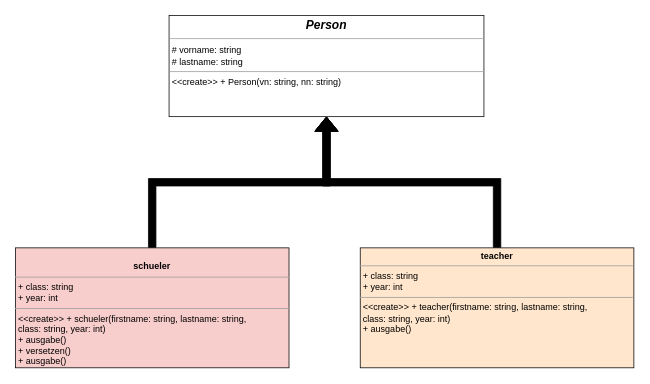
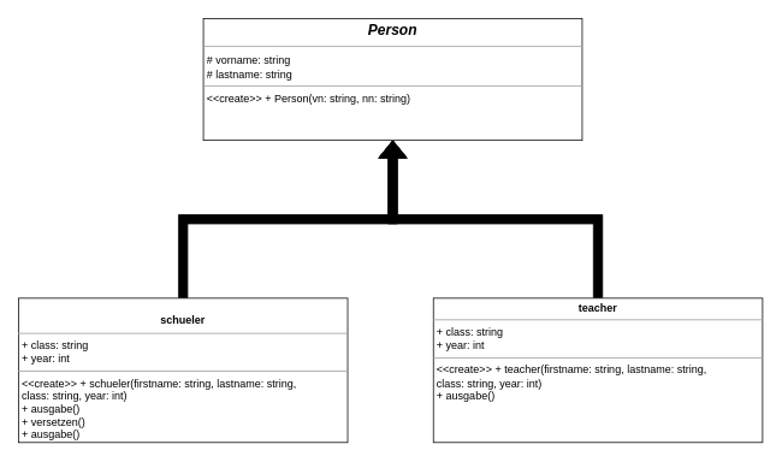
- <mxCell id="6" value="&lt;p style=&quot;margin:0px;margin-top:4px;text-align:center;&quot;&gt;&lt;br&gt;&lt;b&gt;schueler&lt;/b&gt;&lt;/p&gt;&lt;hr size=&quot;1&quot;&gt;&lt;p style=&quot;margin:0px;margin-left:4px;&quot;&gt;+ class: string&lt;br&gt;+ year: int&lt;/p&gt;&lt;hr size=&quot;1&quot;&gt;&lt;p style=&quot;margin:0px;margin-left:4px;&quot;&gt;&amp;lt;&amp;lt;create&amp;gt;&amp;gt; + schueler(firstname: string, lastname: string,&lt;br&gt;class: string, year: int)&lt;/p&gt;&lt;p style=&quot;margin:0px;margin-left:4px;&quot;&gt;+ ausgabe()&lt;/p&gt;&lt;p style=&quot;margin:0px;margin-left:4px;&quot;&gt;+ versetzen()&lt;/p&gt;&lt;p style=&quot;margin:0px;margin-left:4px;&quot;&gt;+ ausgabe()&lt;/p&gt;" style="verticalAlign=top;align=left;overflow=fill;fontSize=12;fontFamily=Helvetica;html=1;rounded=0;shadow=0;comic=0;labelBackgroundColor=none;strokeWidth=1;fillColor=#f8cecc;" vertex="1" parent="1"><mxGeometry x="20" y="330" width="365" height="160" as="geometry" /></mxCell>
+ <mxCell id="6" value="&lt;p style=&quot;margin:0px;margin-top:4px;text-align:center;&quot;&gt;&lt;br&gt;&lt;b&gt;schueler&lt;/b&gt;&lt;/p&gt;&lt;hr size=&quot;1&quot;&gt;&lt;p style=&quot;margin:0px;margin-left:4px;&quot;&gt;+ class: string&lt;br&gt;+ year: int&lt;/p&gt;&lt;hr size=&quot;1&quot;&gt;&lt;p style=&quot;margin:0px;margin-left:4px;&quot;&gt;&amp;lt;&amp;lt;create&amp;gt;&amp;gt; + schueler(firstname: string, lastname: string,&lt;br&gt;class: string, year: int)&lt;/p&gt;&lt;p style=&quot;margin:0px;margin-left:4px;&quot;&gt;+ ausgabe()&lt;/p&gt;&lt;p style=&quot;margin:0px;margin-left:4px;&quot;&gt;+ versetzen()&lt;/p&gt;&lt;p style=&quot;margin:0px;margin-left:4px;&quot;&gt;+ ausgabe()&lt;/p&gt;" style="verticalAlign=top;align=left;overflow=fill;fontSize=12;fontFamily=Helvetica;html=1;rounded=0;shadow=0;comic=0;labelBackgroundColor=none;strokeWidth=1" vertex="1" parent="1"><mxGeometry x="20" y="330" width="365" height="160" as="geometry" /></mxCell>
- <mxCell id="4" value="&lt;p style=&quot;margin:0px;margin-top:4px;text-align:center;&quot;&gt;&lt;b&gt;teacher&lt;/b&gt;&lt;/p&gt;&lt;hr size=&quot;1&quot;&gt;&lt;p style=&quot;margin:0px;margin-left:4px;&quot;&gt;+ class: string&lt;br&gt;+ year: int&lt;/p&gt;&lt;hr size=&quot;1&quot;&gt;&lt;p style=&quot;margin:0px;margin-left:4px;&quot;&gt;&amp;lt;&amp;lt;create&amp;gt;&amp;gt; + teacher(firstname: string, lastname: string,&amp;nbsp;&lt;br&gt;class: string, year: int)&lt;br&gt;+ ausgabe()&lt;/p&gt;" style="verticalAlign=top;align=left;overflow=fill;fontSize=12;fontFamily=Helvetica;html=1;rounded=0;shadow=0;comic=0;labelBackgroundColor=none;strokeWidth=1;fillColor=#ffe6cc;" parent="1" vertex="1"><mxGeometry x="480" y="330" width="365" height="160" as="geometry" /></mxCell>
+ <mxCell id="4" value="&lt;p style=&quot;margin:0px;margin-top:4px;text-align:center;&quot;&gt;&lt;b&gt;teacher&lt;/b&gt;&lt;/p&gt;&lt;hr size=&quot;1&quot;&gt;&lt;p style=&quot;margin:0px;margin-left:4px;&quot;&gt;+ class: string&lt;br&gt;+ year: int&lt;/p&gt;&lt;hr size=&quot;1&quot;&gt;&lt;p style=&quot;margin:0px;margin-left:4px;&quot;&gt;&amp;lt;&amp;lt;create&amp;gt;&amp;gt; + teacher(firstname: string, lastname: string,&amp;nbsp;&lt;br&gt;class: string, year: int)&lt;br&gt;+ ausgabe()&lt;/p&gt;" style="verticalAlign=top;align=left;overflow=fill;fontSize=12;fontFamily=Helvetica;html=1;rounded=0;shadow=0;comic=0;labelBackgroundColor=none;strokeWidth=1" parent="1" vertex="1"><mxGeometry x="480" y="330" width="365" height="160" as="geometry" /></mxCell>
